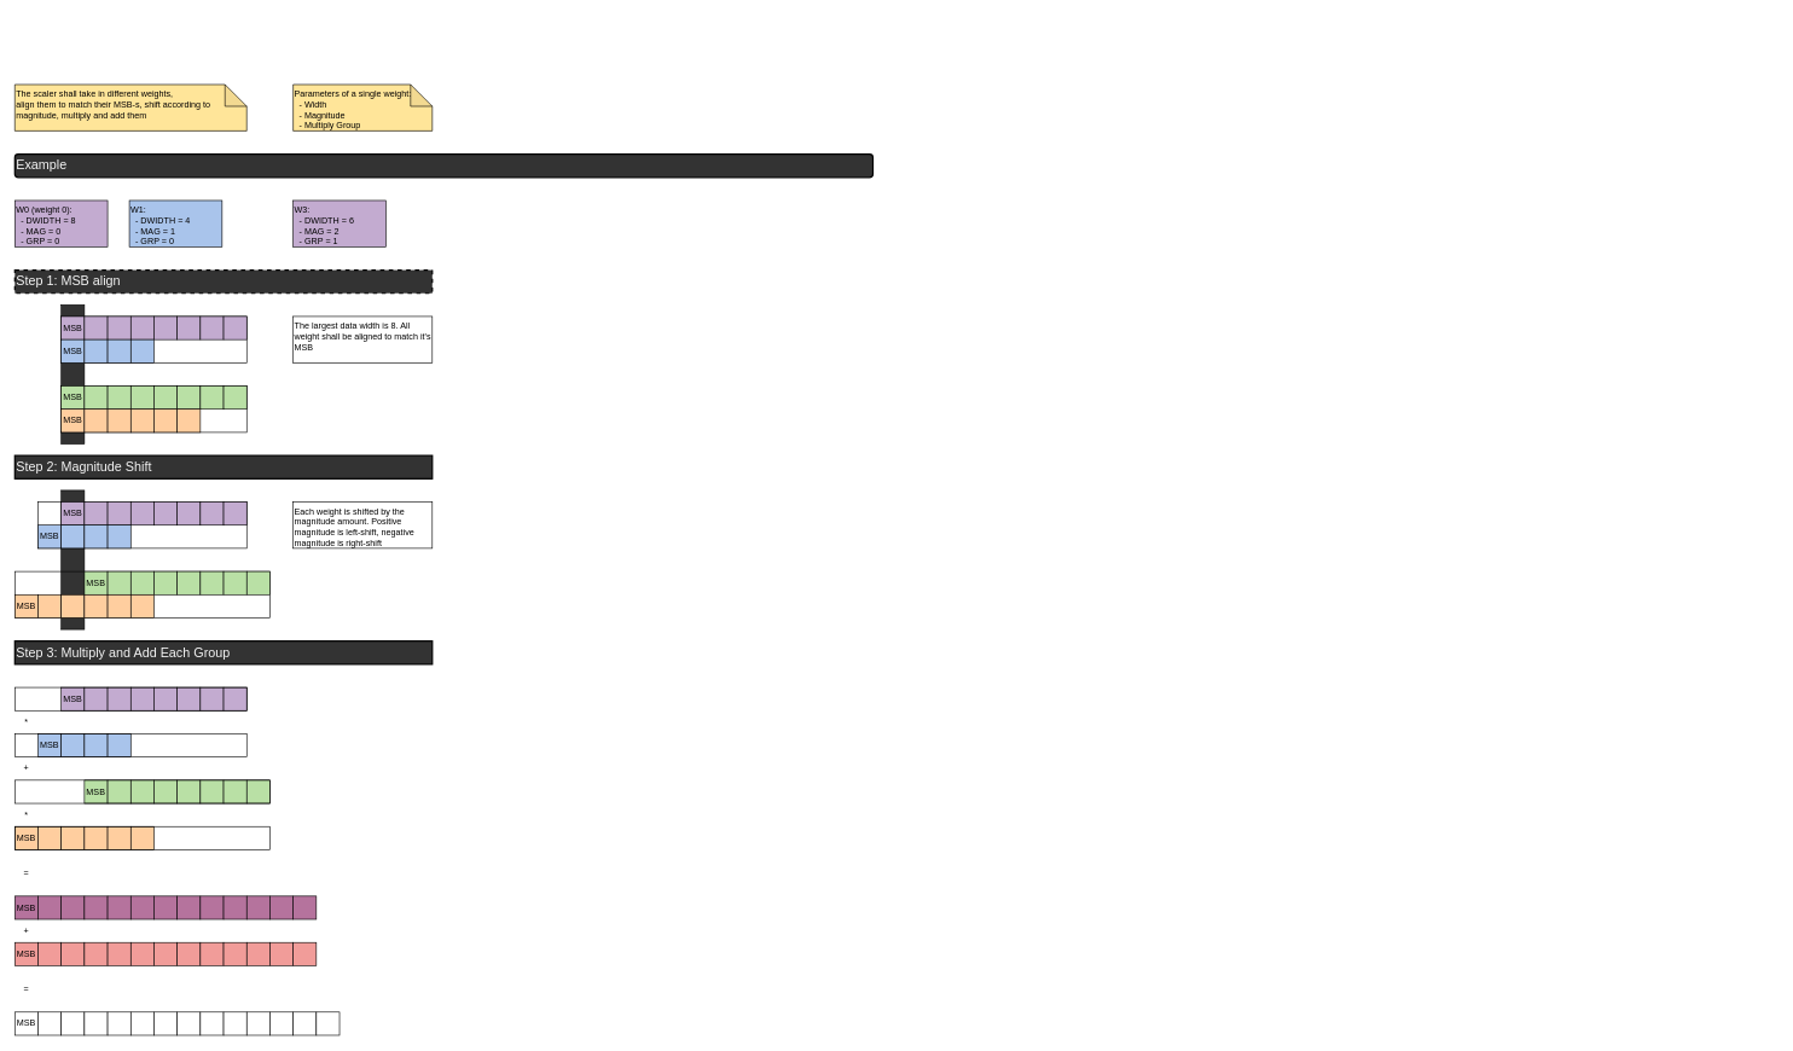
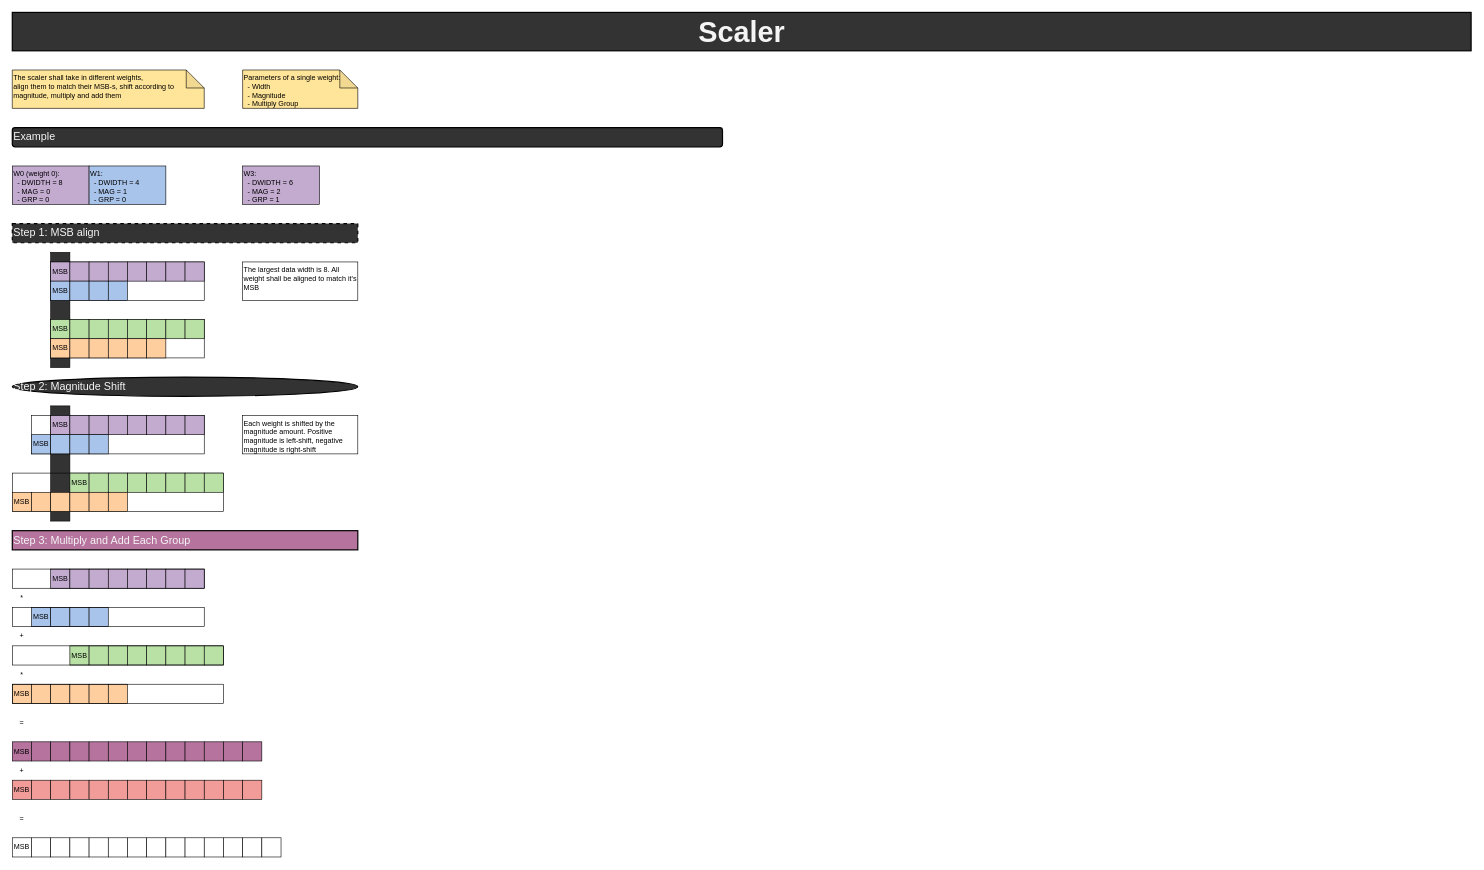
+ <mxCell id="9" value="&lt;font style=&quot;font-size: 48px;&quot;&gt;Scaler&lt;/font&gt;" style="rounded=0;whiteSpace=wrap;html=1;fontSize=48;strokeColor=#000000;fillColor=#333333;strokeWidth=2;fontStyle=1;fontColor=#F5F5F5;labelBackgroundColor=none;labelBorderColor=none;align=center;" parent="1" vertex="1"><mxGeometry x="20" y="20" width="2432" height="64" as="geometry" /></mxCell>
- <mxCell id="13" value="W1:&lt;br&gt;&amp;nbsp; - DWIDTH = 4&lt;br&gt;&amp;nbsp; - MAG = 1&lt;br&gt;&amp;nbsp; - GRP = 0" style="rounded=0;whiteSpace=wrap;html=1;verticalAlign=top;align=left;fillColor=#A9C4EB;" parent="1" vertex="1"><mxGeometry x="178" y="276" width="128" height="64" as="geometry" /></mxCell>
+ <mxCell id="13" value="W1:&lt;br&gt;&amp;nbsp; - DWIDTH = 4&lt;br&gt;&amp;nbsp; - MAG = 1&lt;br&gt;&amp;nbsp; - GRP = 0" style="rounded=0;whiteSpace=wrap;html=1;verticalAlign=top;align=left;fillColor=#A9C4EB;" parent="1" vertex="1"><mxGeometry x="148" y="276" width="128" height="64" as="geometry" /></mxCell>
- <mxCell id="39" value="&lt;font style=&quot;font-size: 18px;&quot;&gt;Step 2: Magnitude Shift&lt;/font&gt;" style="rounded=0;whiteSpace=wrap;html=1;fontSize=18;strokeColor=#000000;fillColor=#333333;strokeWidth=2;fontStyle=0;fontColor=#F5F5F5;labelBackgroundColor=none;labelBorderColor=none;align=left;" parent="1" vertex="1"><mxGeometry x="20" y="628" width="576" height="32" as="geometry" /></mxCell>
+ <mxCell id="39" value="&lt;font style=&quot;font-size: 18px;&quot;&gt;Step 2: Magnitude Shift&lt;/font&gt;" style="ellipse;whiteSpace=wrap;html=1;fontSize=18;strokeColor=#000000;fillColor=#333333;strokeWidth=2;fontStyle=0;fontColor=#F5F5F5;labelBackgroundColor=none;labelBorderColor=none;align=left;" parent="1" vertex="1"><mxGeometry x="20" y="628" width="576" height="32" as="geometry" /></mxCell>
- <mxCell id="71" value="&lt;font style=&quot;font-size: 18px;&quot;&gt;Step 3: Multiply and Add Each Group&lt;/font&gt;" style="rounded=0;whiteSpace=wrap;html=1;fontSize=18;strokeColor=#000000;fillColor=#333333;strokeWidth=2;fontStyle=0;fontColor=#F5F5F5;labelBackgroundColor=none;labelBorderColor=none;align=left;" parent="1" vertex="1"><mxGeometry x="20" y="884" width="576" height="32" as="geometry" /></mxCell>
+ <mxCell id="71" value="&lt;font style=&quot;font-size: 18px;&quot;&gt;Step 3: Multiply and Add Each Group&lt;/font&gt;" style="rounded=0;whiteSpace=wrap;html=1;fontSize=18;strokeColor=#000000;fillColor=#b5739d;strokeWidth=2;fontStyle=0;fontColor=#F5F5F5;labelBackgroundColor=none;labelBorderColor=none;align=left;" parent="1" vertex="1"><mxGeometry x="20" y="884" width="576" height="32" as="geometry" /></mxCell>
